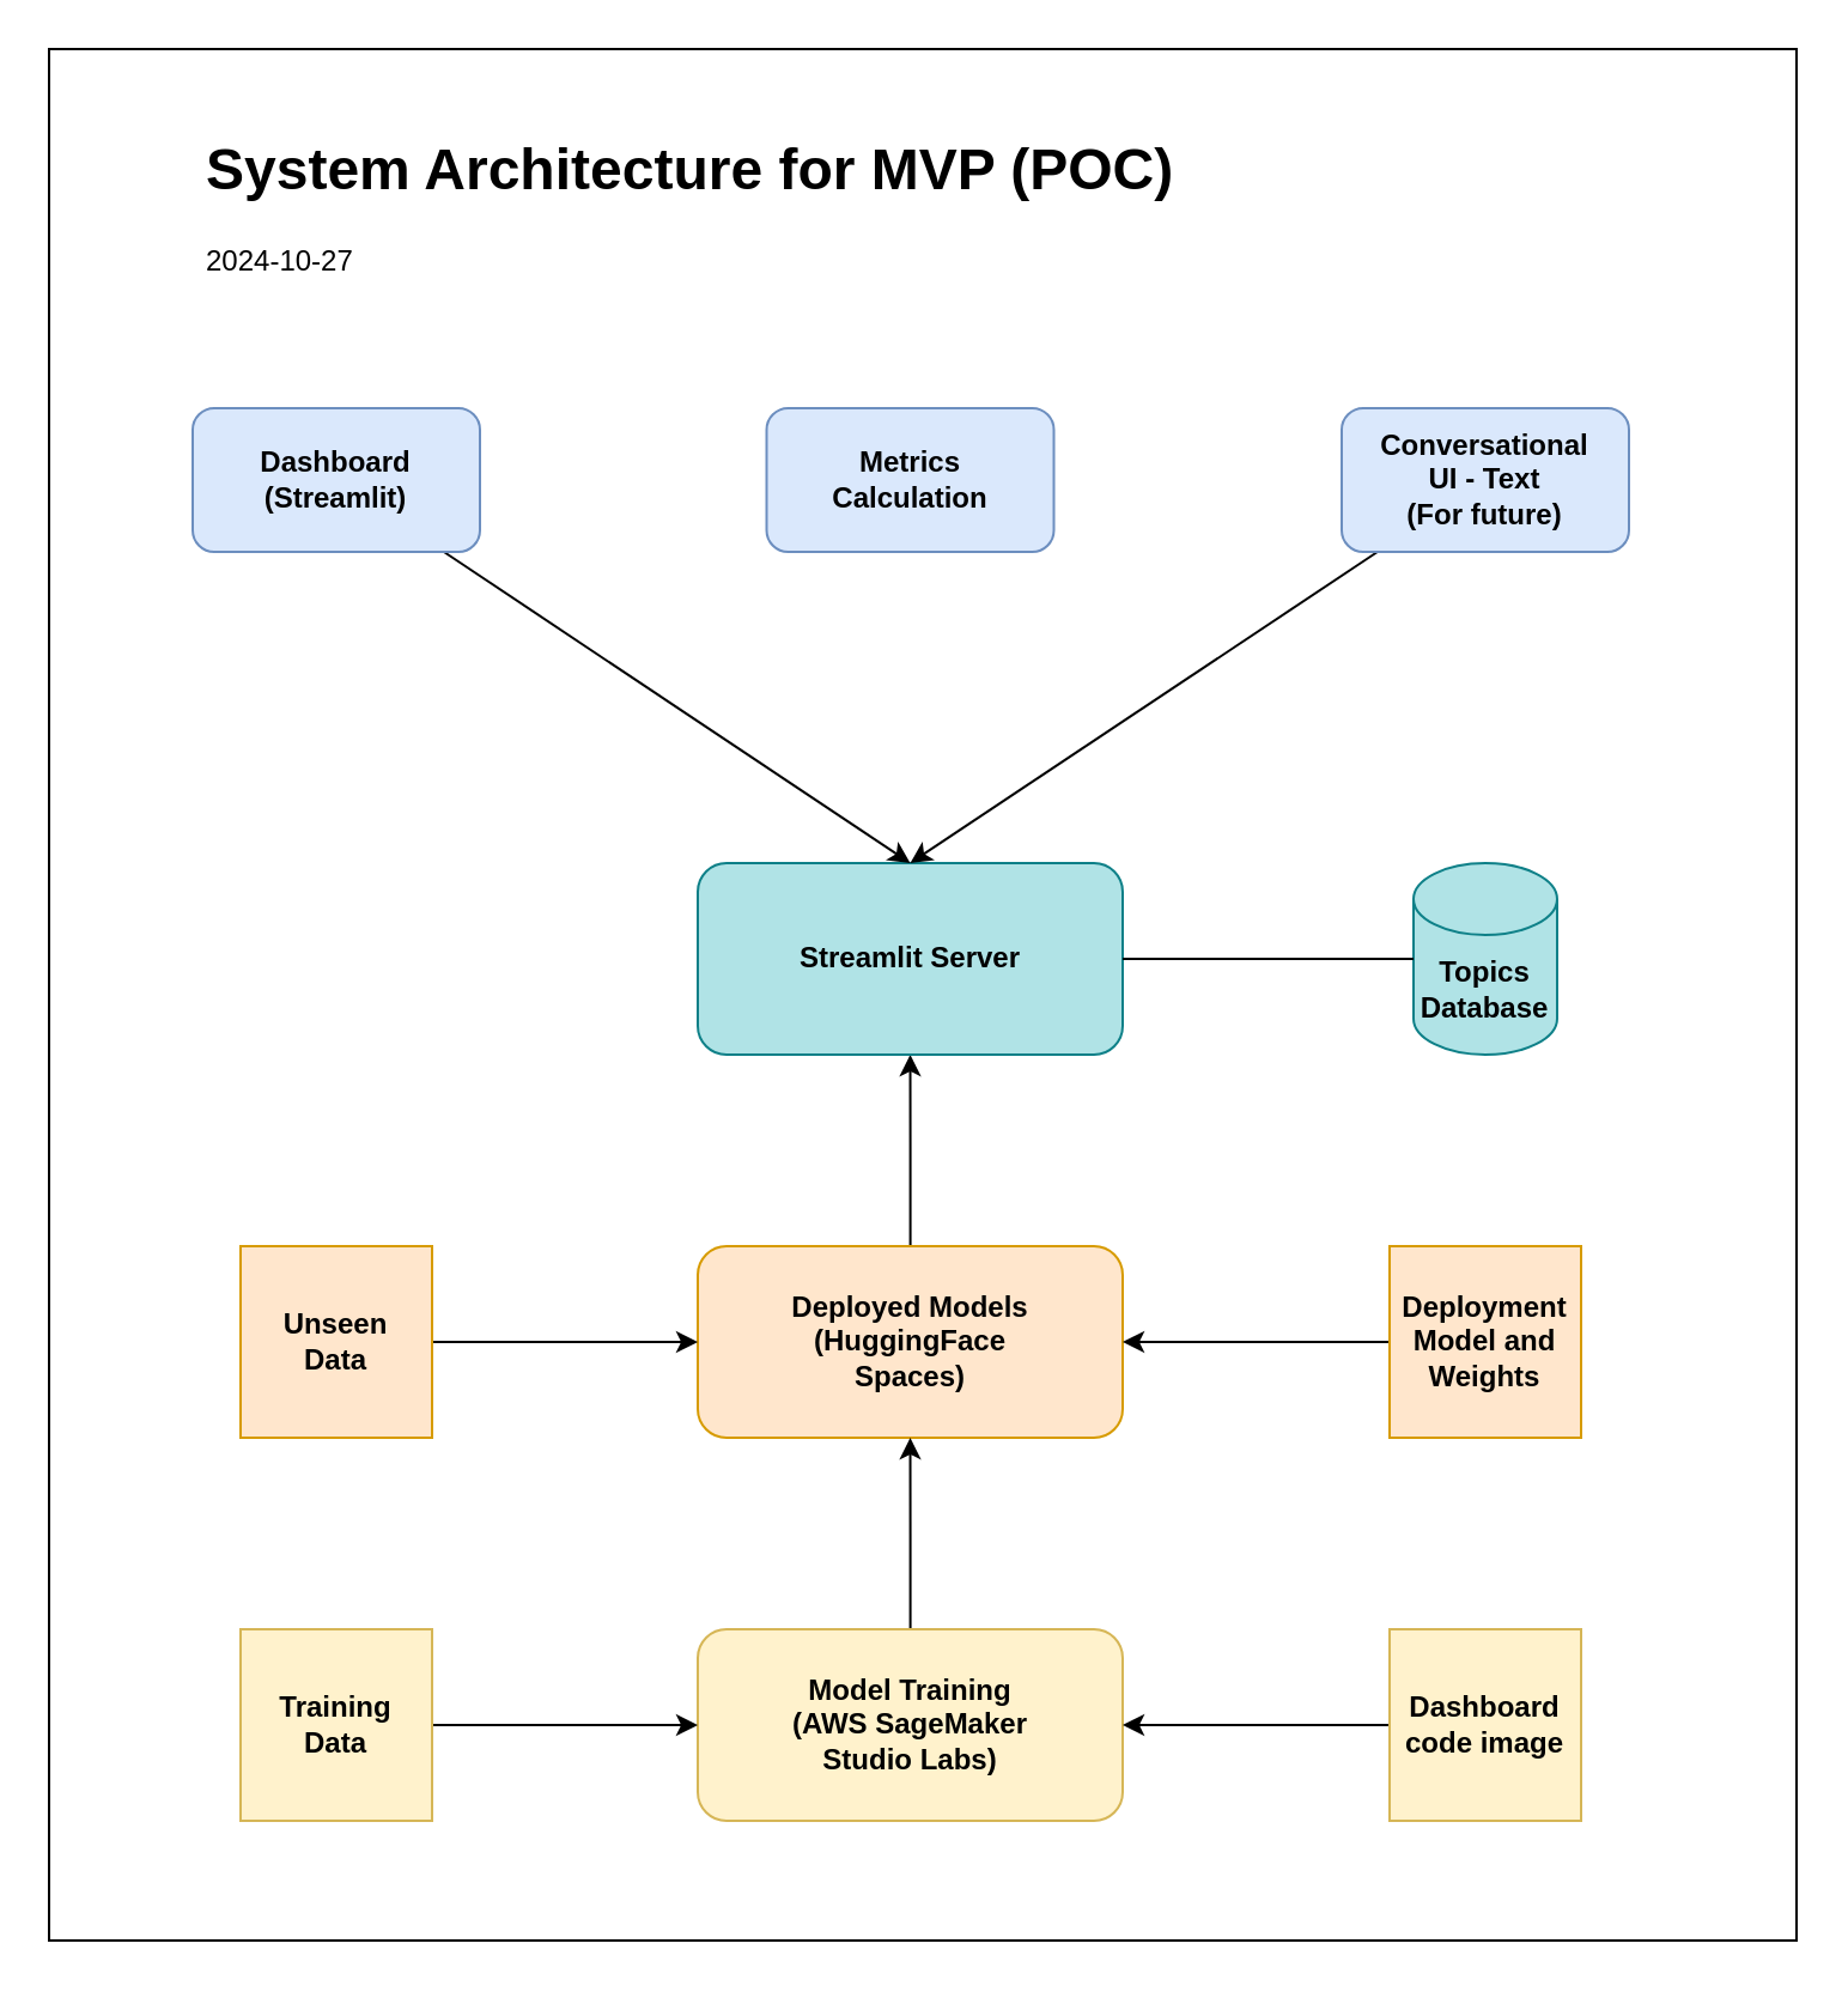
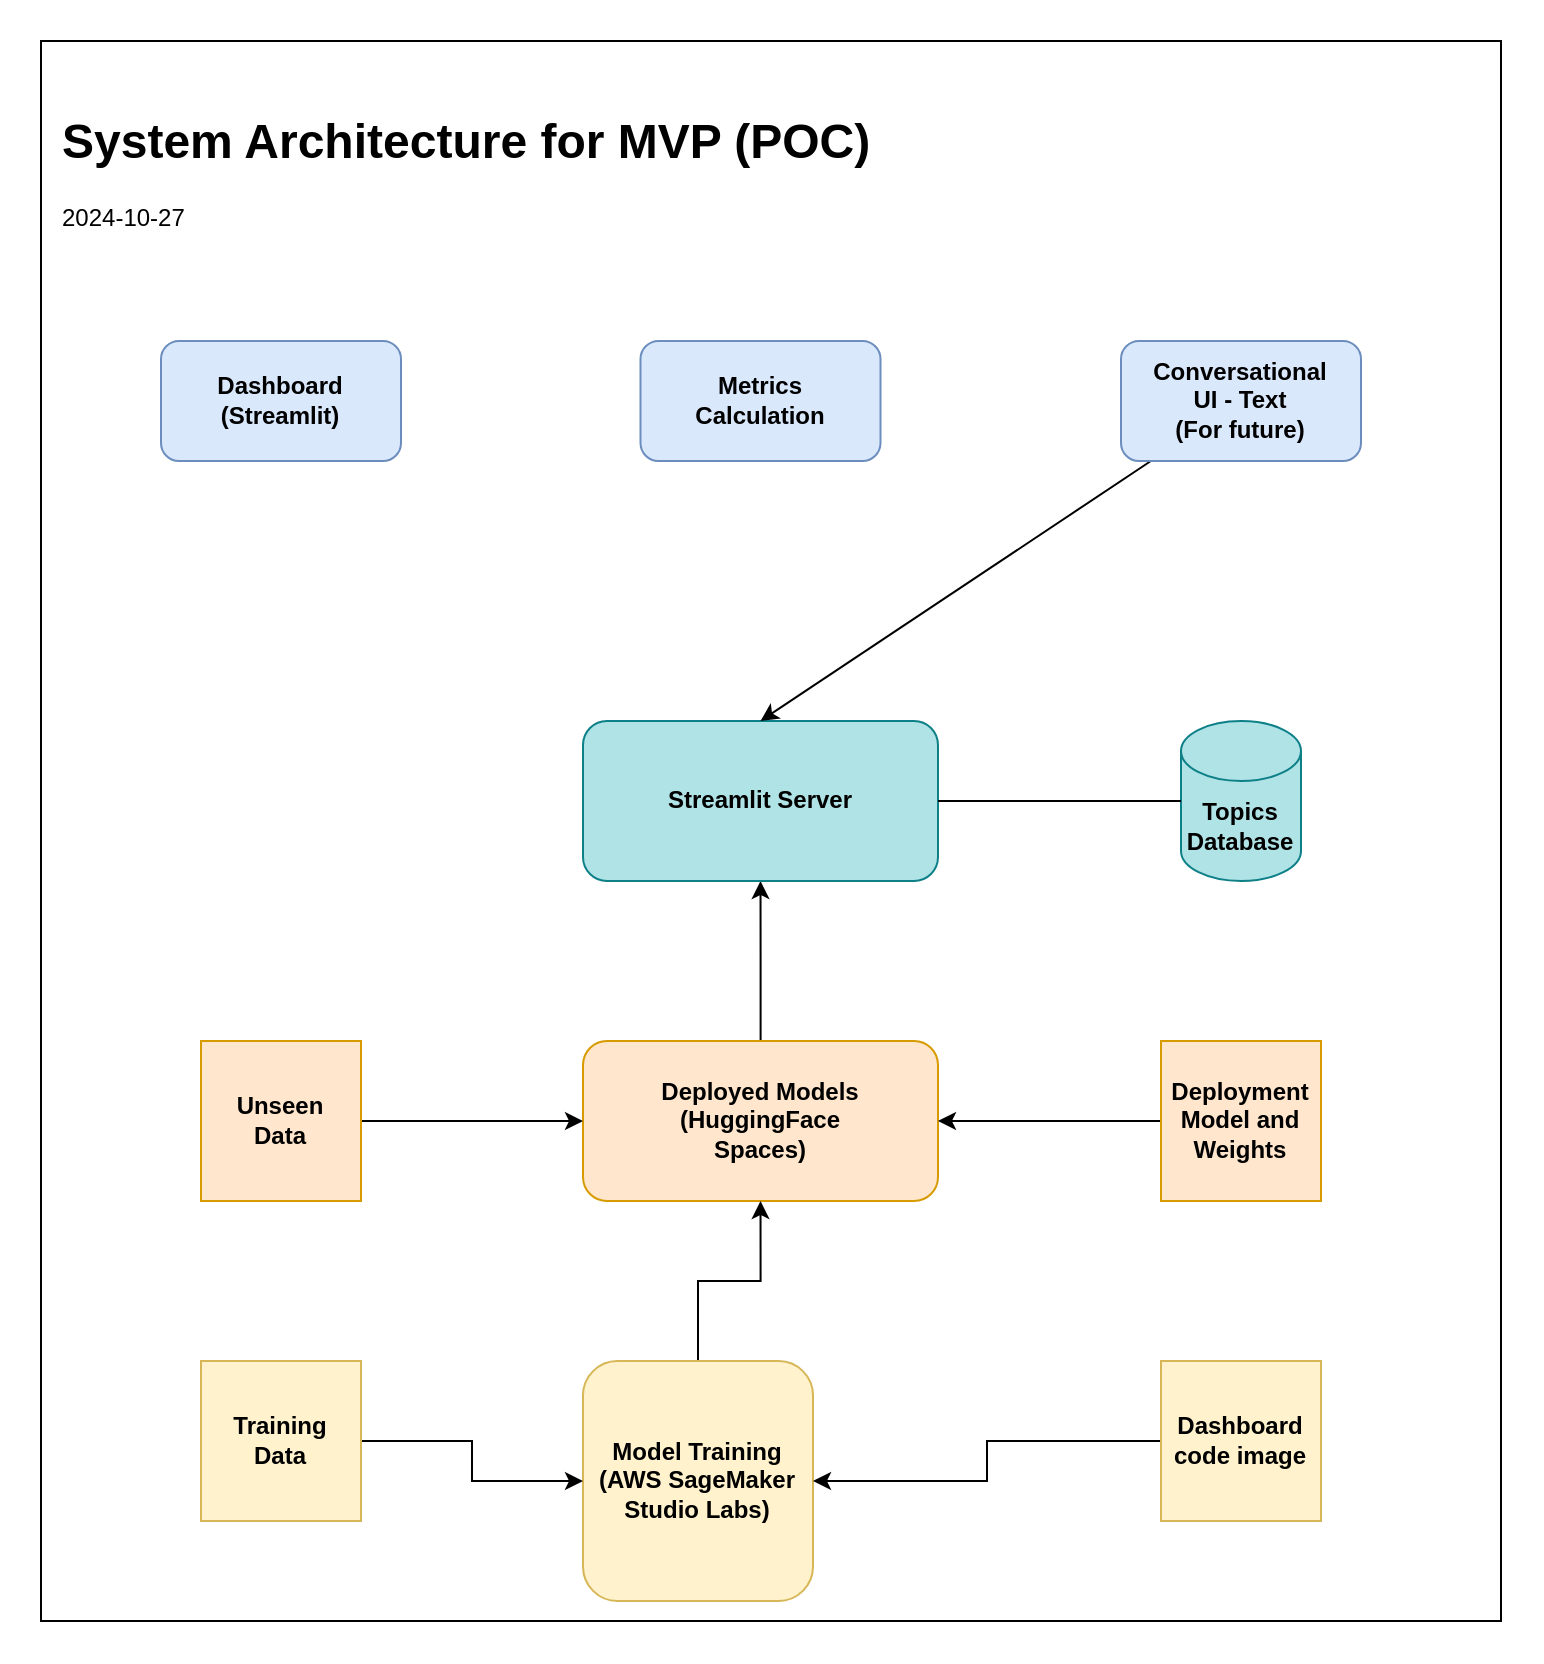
- <mxCell id="4" value="&lt;h1 style=&quot;margin-top: 0px;&quot;&gt;System Architecture for MVP (POC)&lt;/h1&gt;&lt;p&gt;2024-10-27&lt;/p&gt;" style="text;html=1;whiteSpace=wrap;overflow=hidden;rounded=0;container=0;" parent="2" vertex="1"><mxGeometry x="64" y="30" width="446" height="86" as="geometry" /></mxCell>
+ <mxCell id="4" value="&lt;h1 style=&quot;margin-top: 0px;&quot;&gt;System Architecture for MVP (POC)&lt;/h1&gt;&lt;p&gt;2024-10-27&lt;/p&gt;" style="text;html=1;whiteSpace=wrap;overflow=hidden;rounded=0;container=0;" parent="2" vertex="1"><mxGeometry x="9" y="30" width="446" height="86" as="geometry" /></mxCell>
- <mxCell id="18" style="rounded=0;orthogonalLoop=1;jettySize=auto;html=1;entryX=0.5;entryY=0;entryDx=0;entryDy=0;" parent="2" source="19" target="16" edge="1"><mxGeometry relative="1" as="geometry" /></mxCell>
- <mxCell id="8" value="Model Training&lt;div&gt;(AWS SageMaker&lt;/div&gt;&lt;div&gt;Studio Labs)&lt;/div&gt;" style="rounded=1;whiteSpace=wrap;html=1;fontStyle=1;fillColor=#fff2cc;strokeColor=#d6b656;container=0;" parent="2" vertex="1"><mxGeometry x="271" y="660" width="177.5" height="80" as="geometry" /></mxCell>
+ <mxCell id="8" value="Model Training&lt;div&gt;(AWS SageMaker&lt;/div&gt;&lt;div&gt;Studio Labs)&lt;/div&gt;" style="rounded=1;whiteSpace=wrap;html=1;fontStyle=1;fillColor=#fff2cc;strokeColor=#d6b656;container=0;" parent="2" vertex="1"><mxGeometry x="271" y="660" width="115" height="120" as="geometry" /></mxCell>
